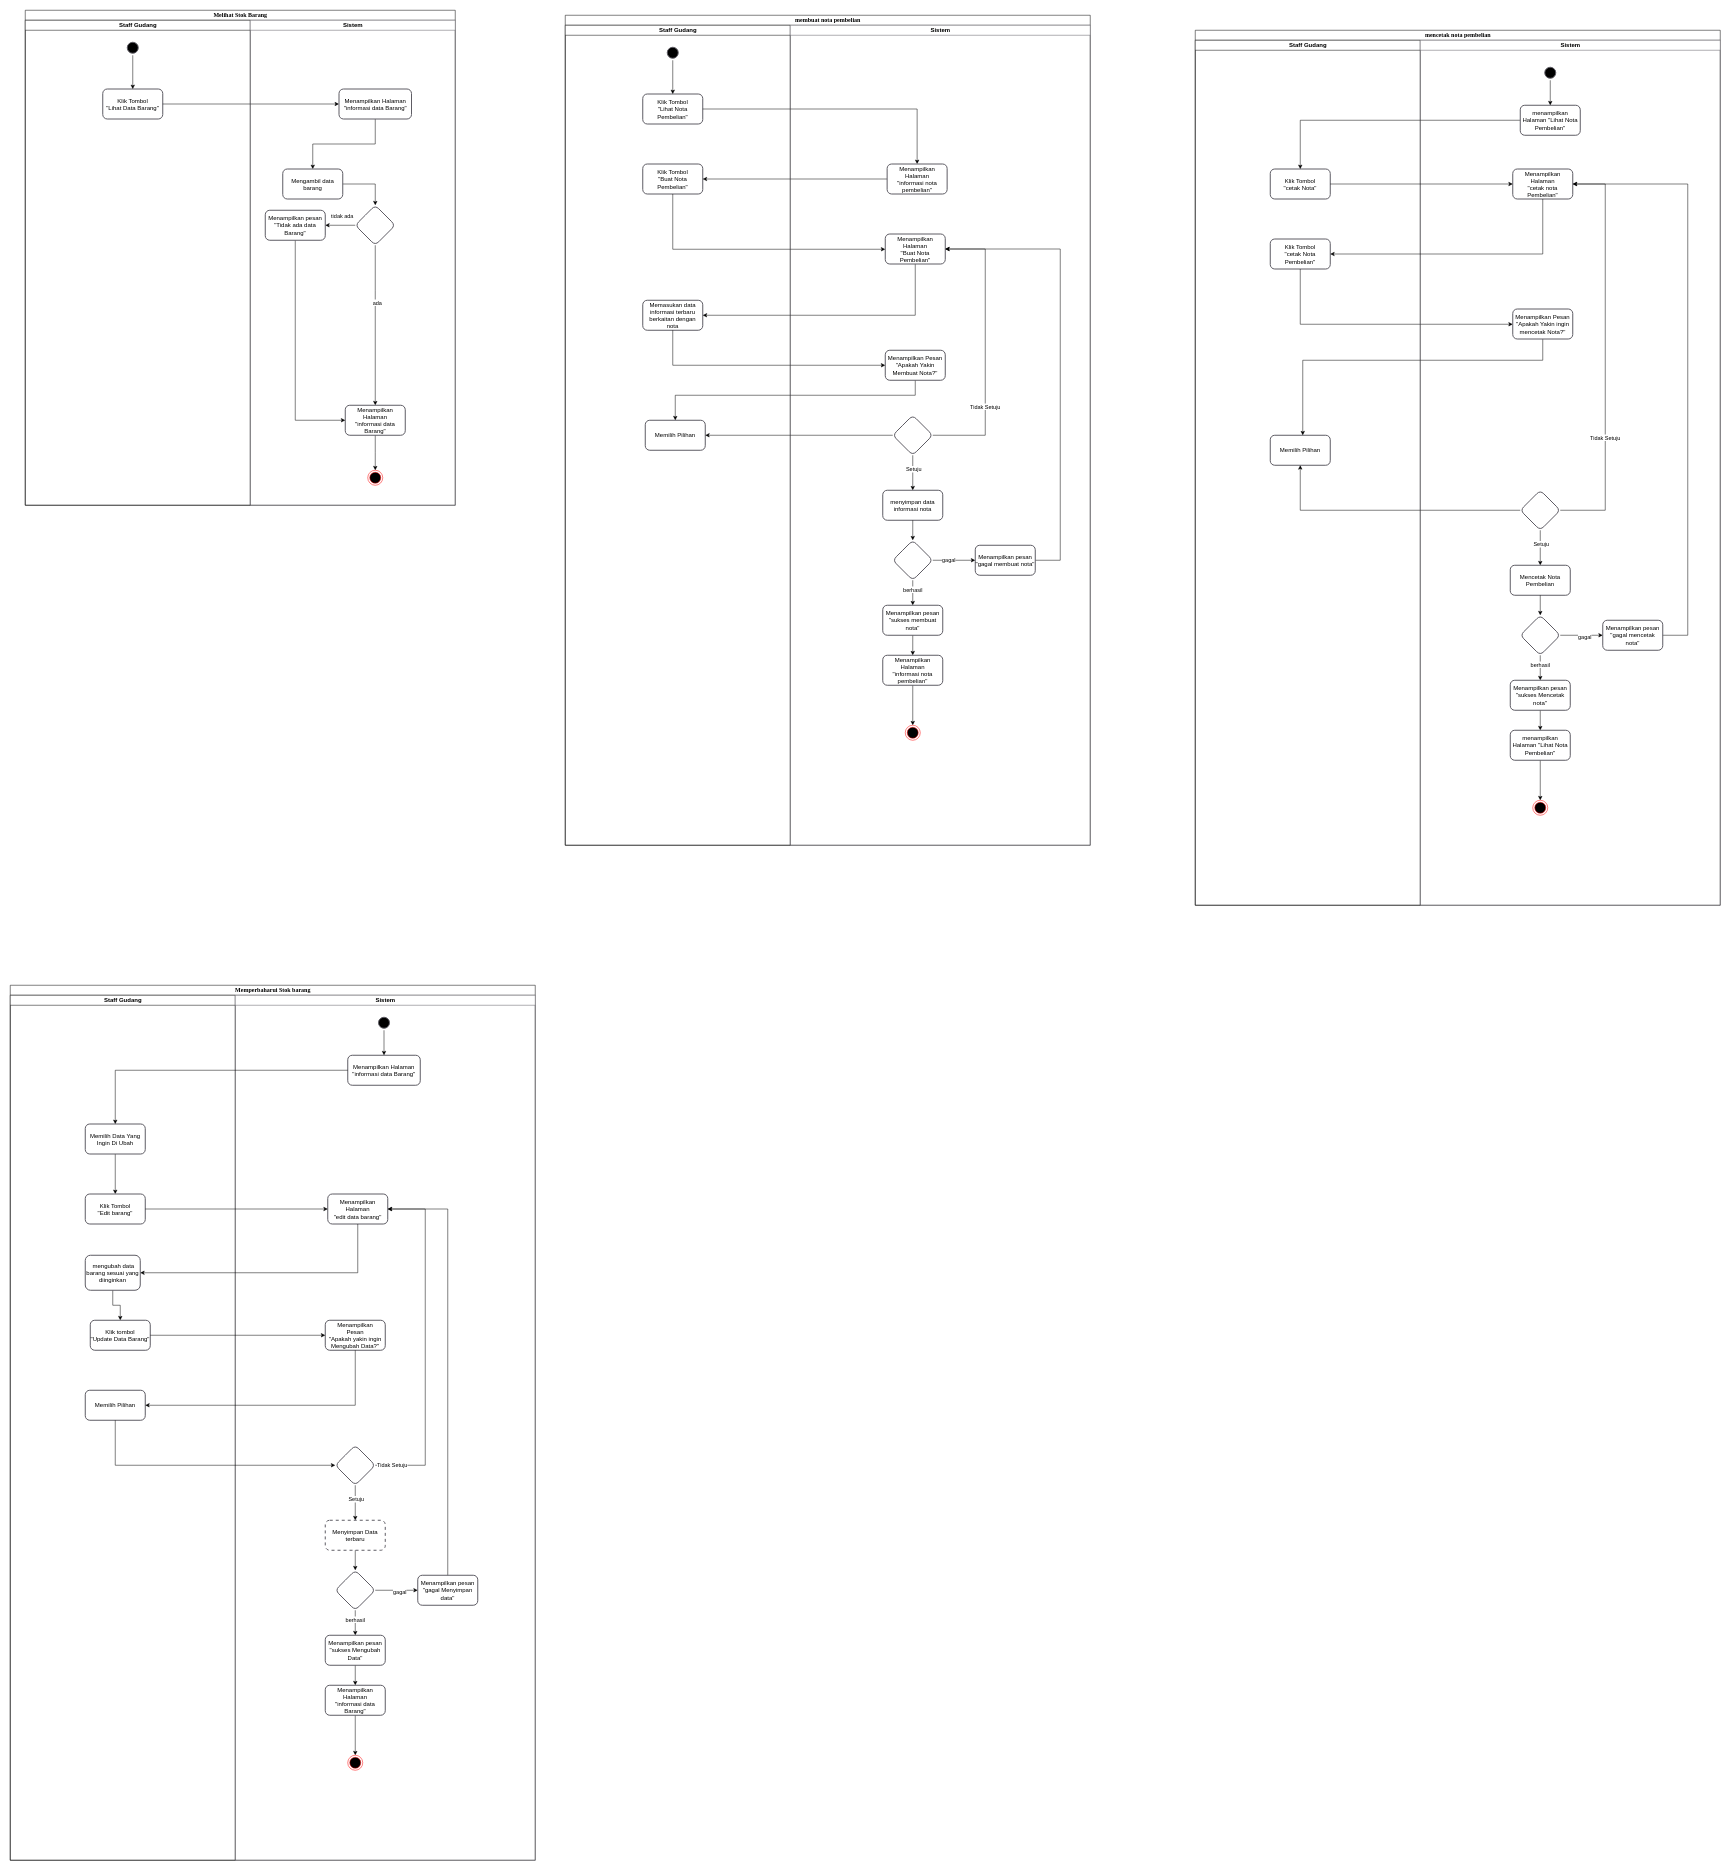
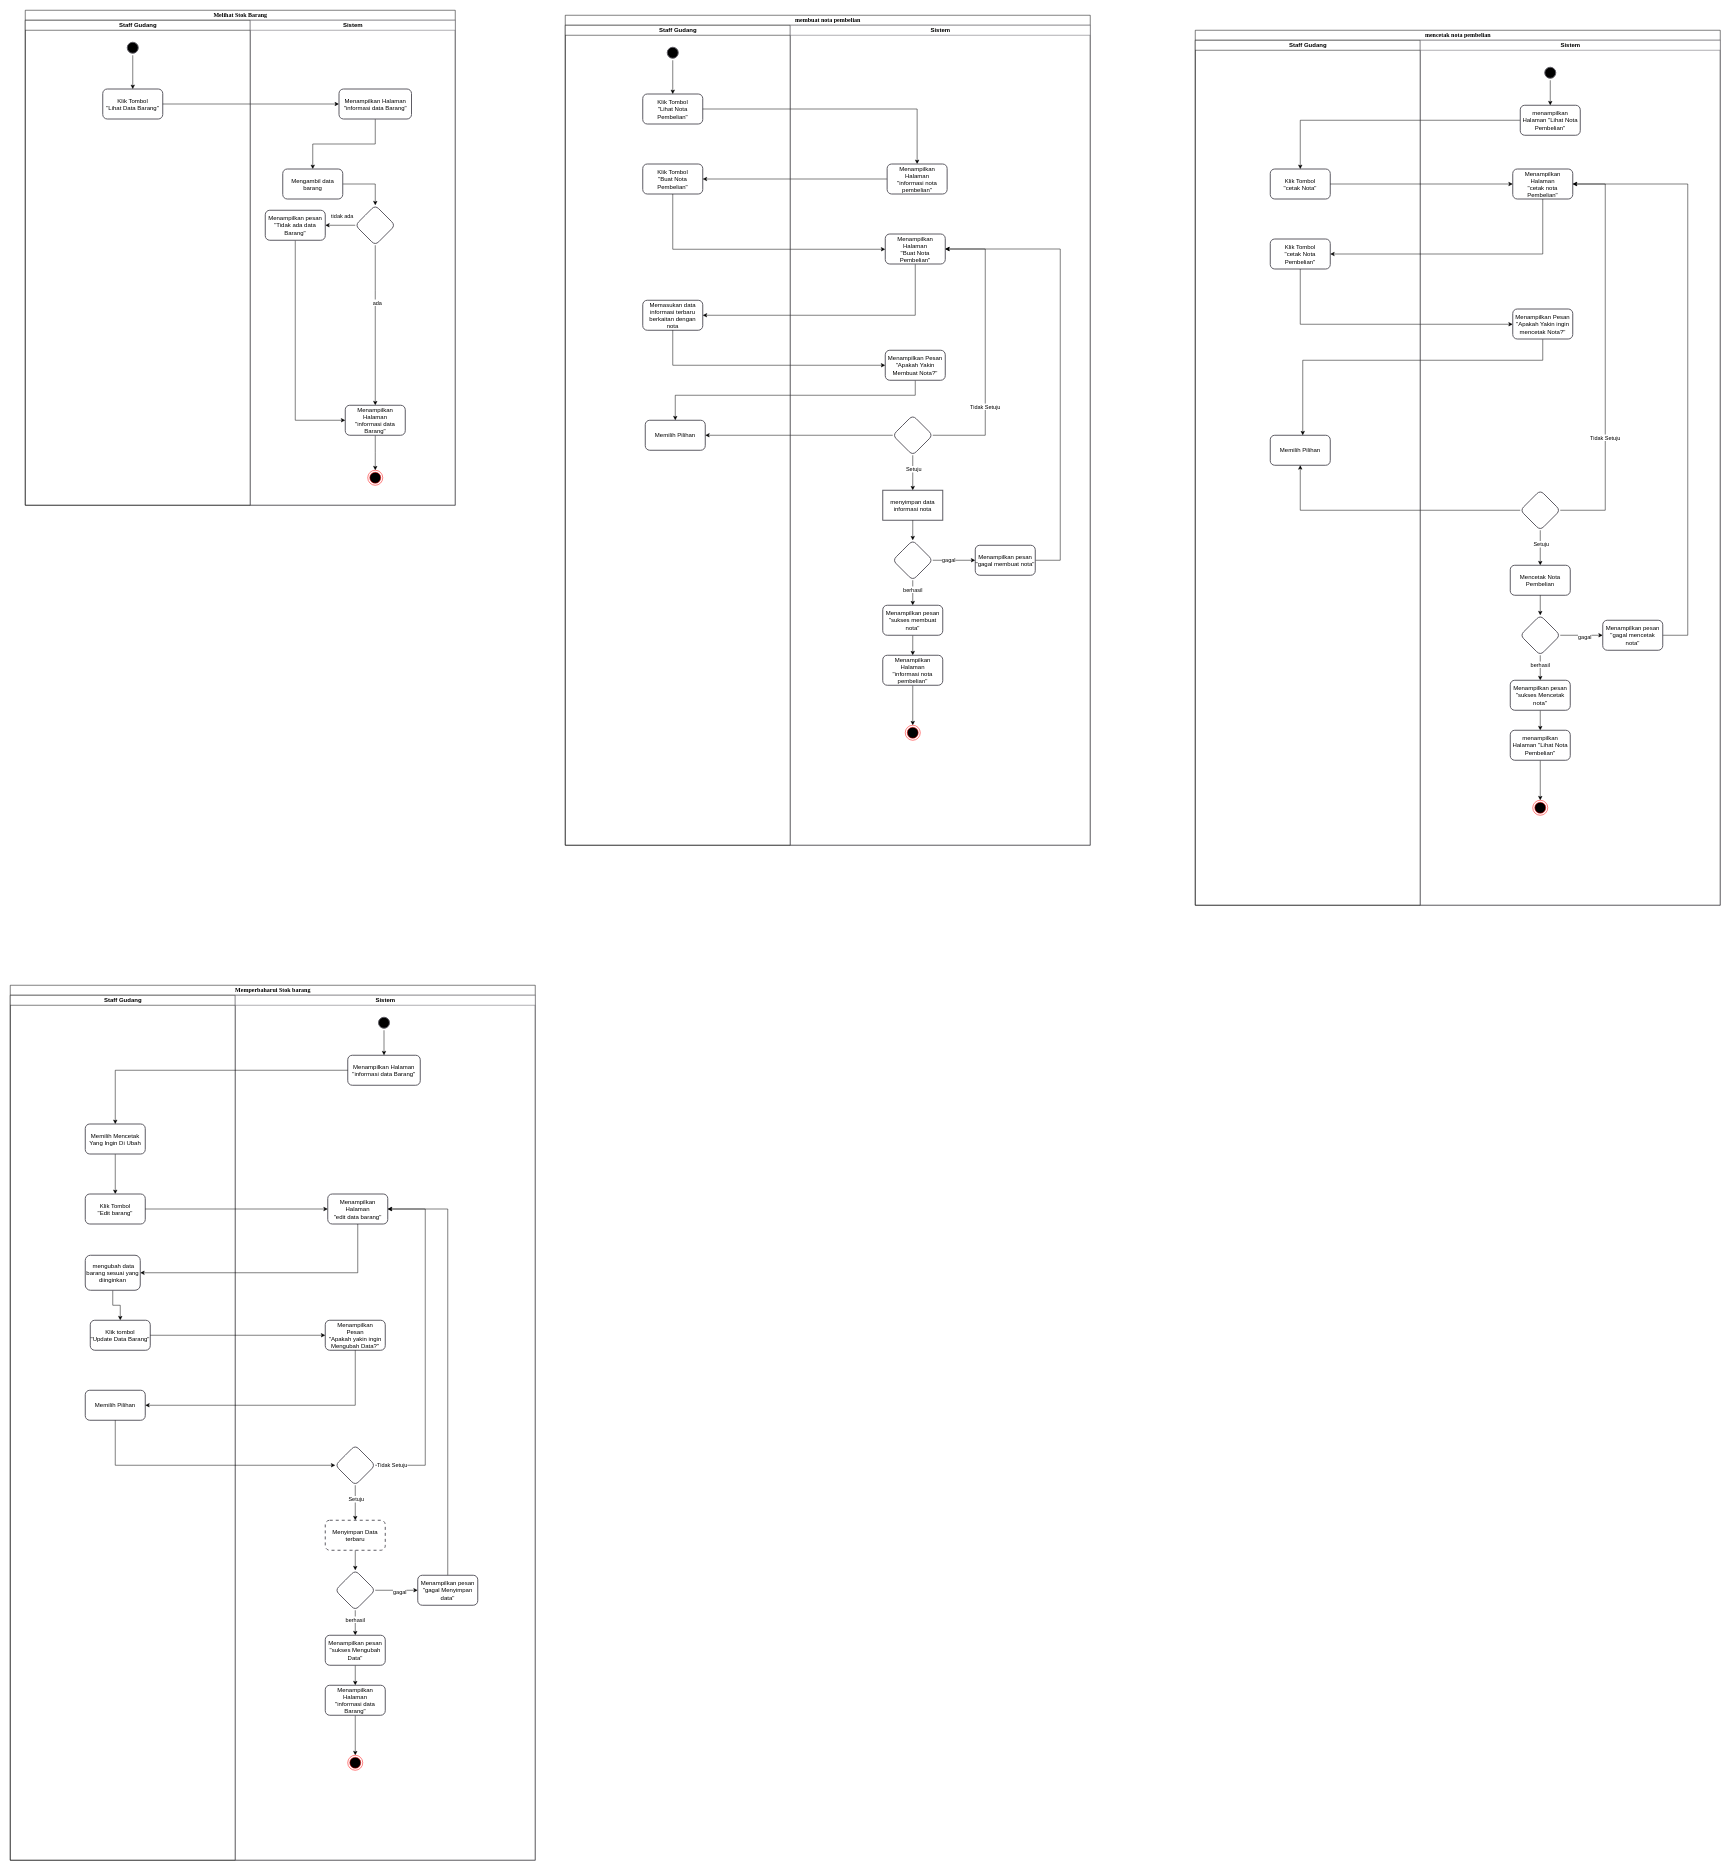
- <mxCell id="49" value="menyimpan data informasi nota" style="whiteSpace=wrap;html=1;fillColor=none;strokeColor=#5e5c64;rounded=1;strokeWidth=2;" vertex="1" parent="38"><mxGeometry x="185" y="930" width="120" height="60" as="geometry" /></mxCell>
+ <mxCell id="49" value="menyimpan data informasi nota" style="whiteSpace=wrap;html=1;fillColor=none;strokeColor=#5e5c64;strokeWidth=2;rounded=0;" vertex="1" parent="38"><mxGeometry x="185" y="930" width="120" height="60" as="geometry" /></mxCell>
- <mxCell id="100" value="Memilih Data Yang Ingin Di Ubah" style="whiteSpace=wrap;html=1;fillColor=none;strokeColor=#5e5c64;strokeWidth=2;rounded=1;" vertex="1" parent="98"><mxGeometry x="150" y="257.5" width="120" height="60" as="geometry" /></mxCell>
+ <mxCell id="100" value="Memilih Mencetak Yang Ingin Di Ubah" style="whiteSpace=wrap;html=1;fillColor=none;strokeColor=#5e5c64;strokeWidth=2;rounded=1;" vertex="1" parent="98"><mxGeometry x="150" y="257.5" width="120" height="60" as="geometry" /></mxCell>
